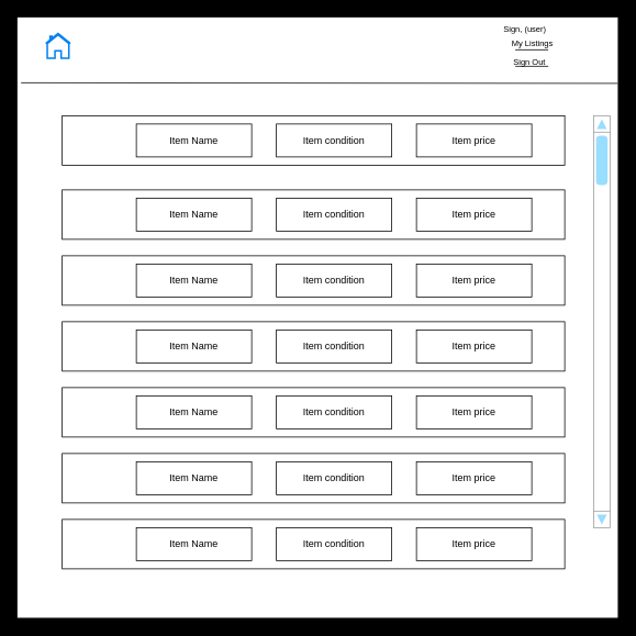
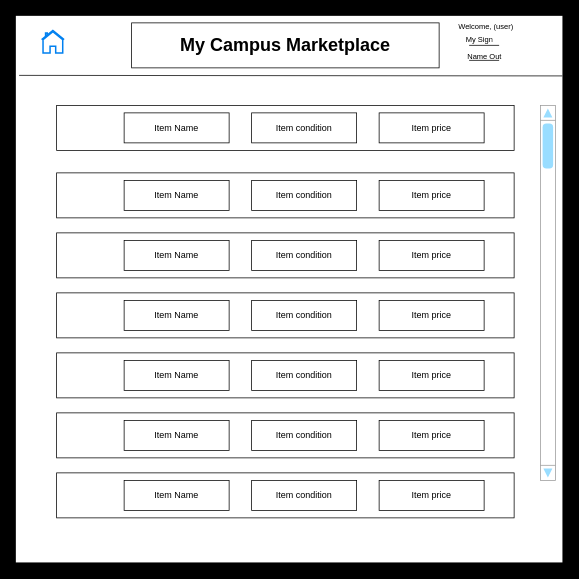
- <mxCell id="5" value="&lt;font style=&quot;font-size: 10px;&quot;&gt;Sign, (user)&lt;/font&gt;" style="text;strokeColor=none;fillColor=none;spacingLeft=4;spacingRight=4;overflow=hidden;rotatable=0;points=[[0,0.5],[1,0.5]];portConstraint=eastwest;fontSize=12;whiteSpace=wrap;html=1;" vertex="1" parent="1"><mxGeometry x="605" y="20" width="110" height="30" as="geometry" /></mxCell>
+ <mxCell id="5" value="&lt;font style=&quot;font-size: 10px;&quot;&gt;Welcome, (user)&lt;/font&gt;" style="text;strokeColor=none;fillColor=none;spacingLeft=4;spacingRight=4;overflow=hidden;rotatable=0;points=[[0,0.5],[1,0.5]];portConstraint=eastwest;fontSize=12;whiteSpace=wrap;html=1;" vertex="1" parent="1"><mxGeometry x="605" y="20" width="110" height="30" as="geometry" /></mxCell>
- <mxCell id="8" value="My Listings" style="text;strokeColor=none;fillColor=none;spacingLeft=4;spacingRight=4;overflow=hidden;rotatable=0;points=[[0,0.5],[1,0.5]];portConstraint=eastwest;fontSize=10;whiteSpace=wrap;html=1;" vertex="1" parent="1"><mxGeometry x="615" y="40" width="90" height="20" as="geometry" /></mxCell>
+ <mxCell id="8" value="My Sign" style="text;strokeColor=none;fillColor=none;spacingLeft=4;spacingRight=4;overflow=hidden;rotatable=0;points=[[0,0.5],[1,0.5]];portConstraint=eastwest;fontSize=10;whiteSpace=wrap;html=1;" vertex="1" parent="1"><mxGeometry x="615" y="40" width="90" height="20" as="geometry" /></mxCell>
+ <mxCell id="4" value="&lt;h1&gt;My Campus Marketplace&lt;/h1&gt;" style="whiteSpace=wrap;html=1;align=center;" vertex="1" parent="1"><mxGeometry x="175" y="30" width="410" height="60" as="geometry" /></mxCell>
- <mxCell id="12" value="Sign Out" style="shape=partialRectangle;connectable=0;fillColor=none;top=0;left=0;bottom=0;right=0;align=left;spacingLeft=6;overflow=hidden;fontSize=10;" vertex="1" parent="10"><mxGeometry x="30" width="90" height="30" as="geometry"><mxRectangle width="90" height="30" as="alternateBounds" /></mxGeometry></mxCell>
+ <mxCell id="12" value="Name Out" style="shape=partialRectangle;connectable=0;fillColor=none;top=0;left=0;bottom=0;right=0;align=left;spacingLeft=6;overflow=hidden;fontSize=10;" vertex="1" parent="10"><mxGeometry x="30" width="90" height="30" as="geometry"><mxRectangle width="90" height="30" as="alternateBounds" /></mxGeometry></mxCell>
